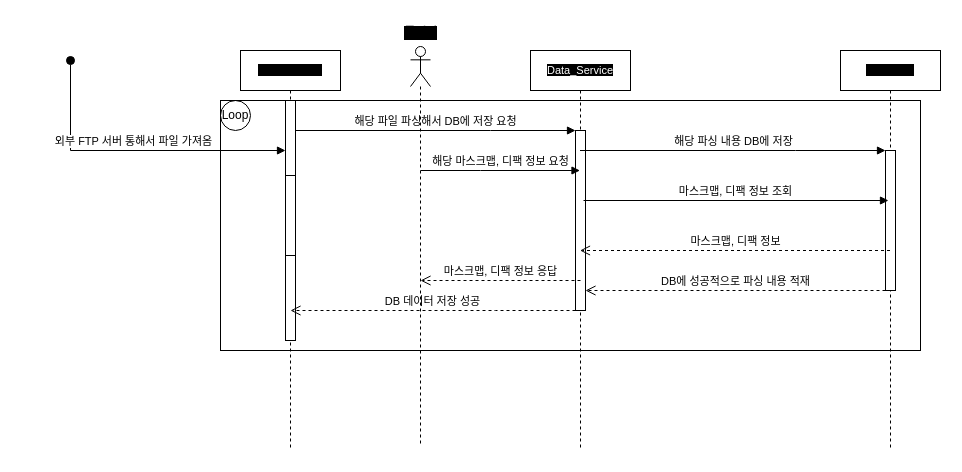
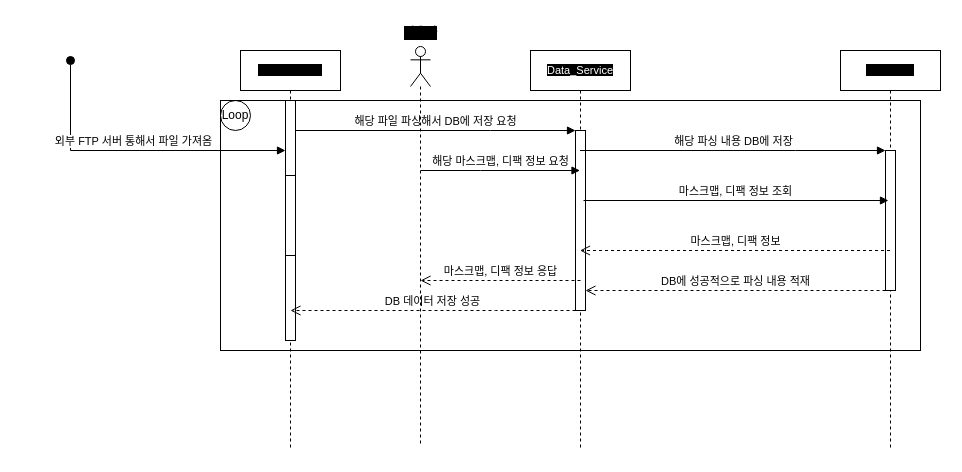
- <mxCell id="17" value="&lt;span style=&quot;background-color: rgb(0, 0, 0);&quot;&gt;통해서&lt;/span&gt;" style="text;align=center;fontStyle=1;verticalAlign=middle;spacingLeft=3;spacingRight=3;strokeColor=none;rotatable=0;points=[[0,0.5],[1,0.5]];portConstraint=eastwest;html=1;" parent="1" vertex="1"><mxGeometry x="380" y="20" width="80" height="26" as="geometry" /></mxCell>
+ <mxCell id="17" value="&lt;span style=&quot;background-color: rgb(0, 0, 0);&quot;&gt;사용자&lt;/span&gt;" style="text;align=center;fontStyle=1;verticalAlign=middle;spacingLeft=3;spacingRight=3;strokeColor=none;rotatable=0;points=[[0,0.5],[1,0.5]];portConstraint=eastwest;html=1;" parent="1" vertex="1"><mxGeometry x="380" y="20" width="80" height="26" as="geometry" /></mxCell>
